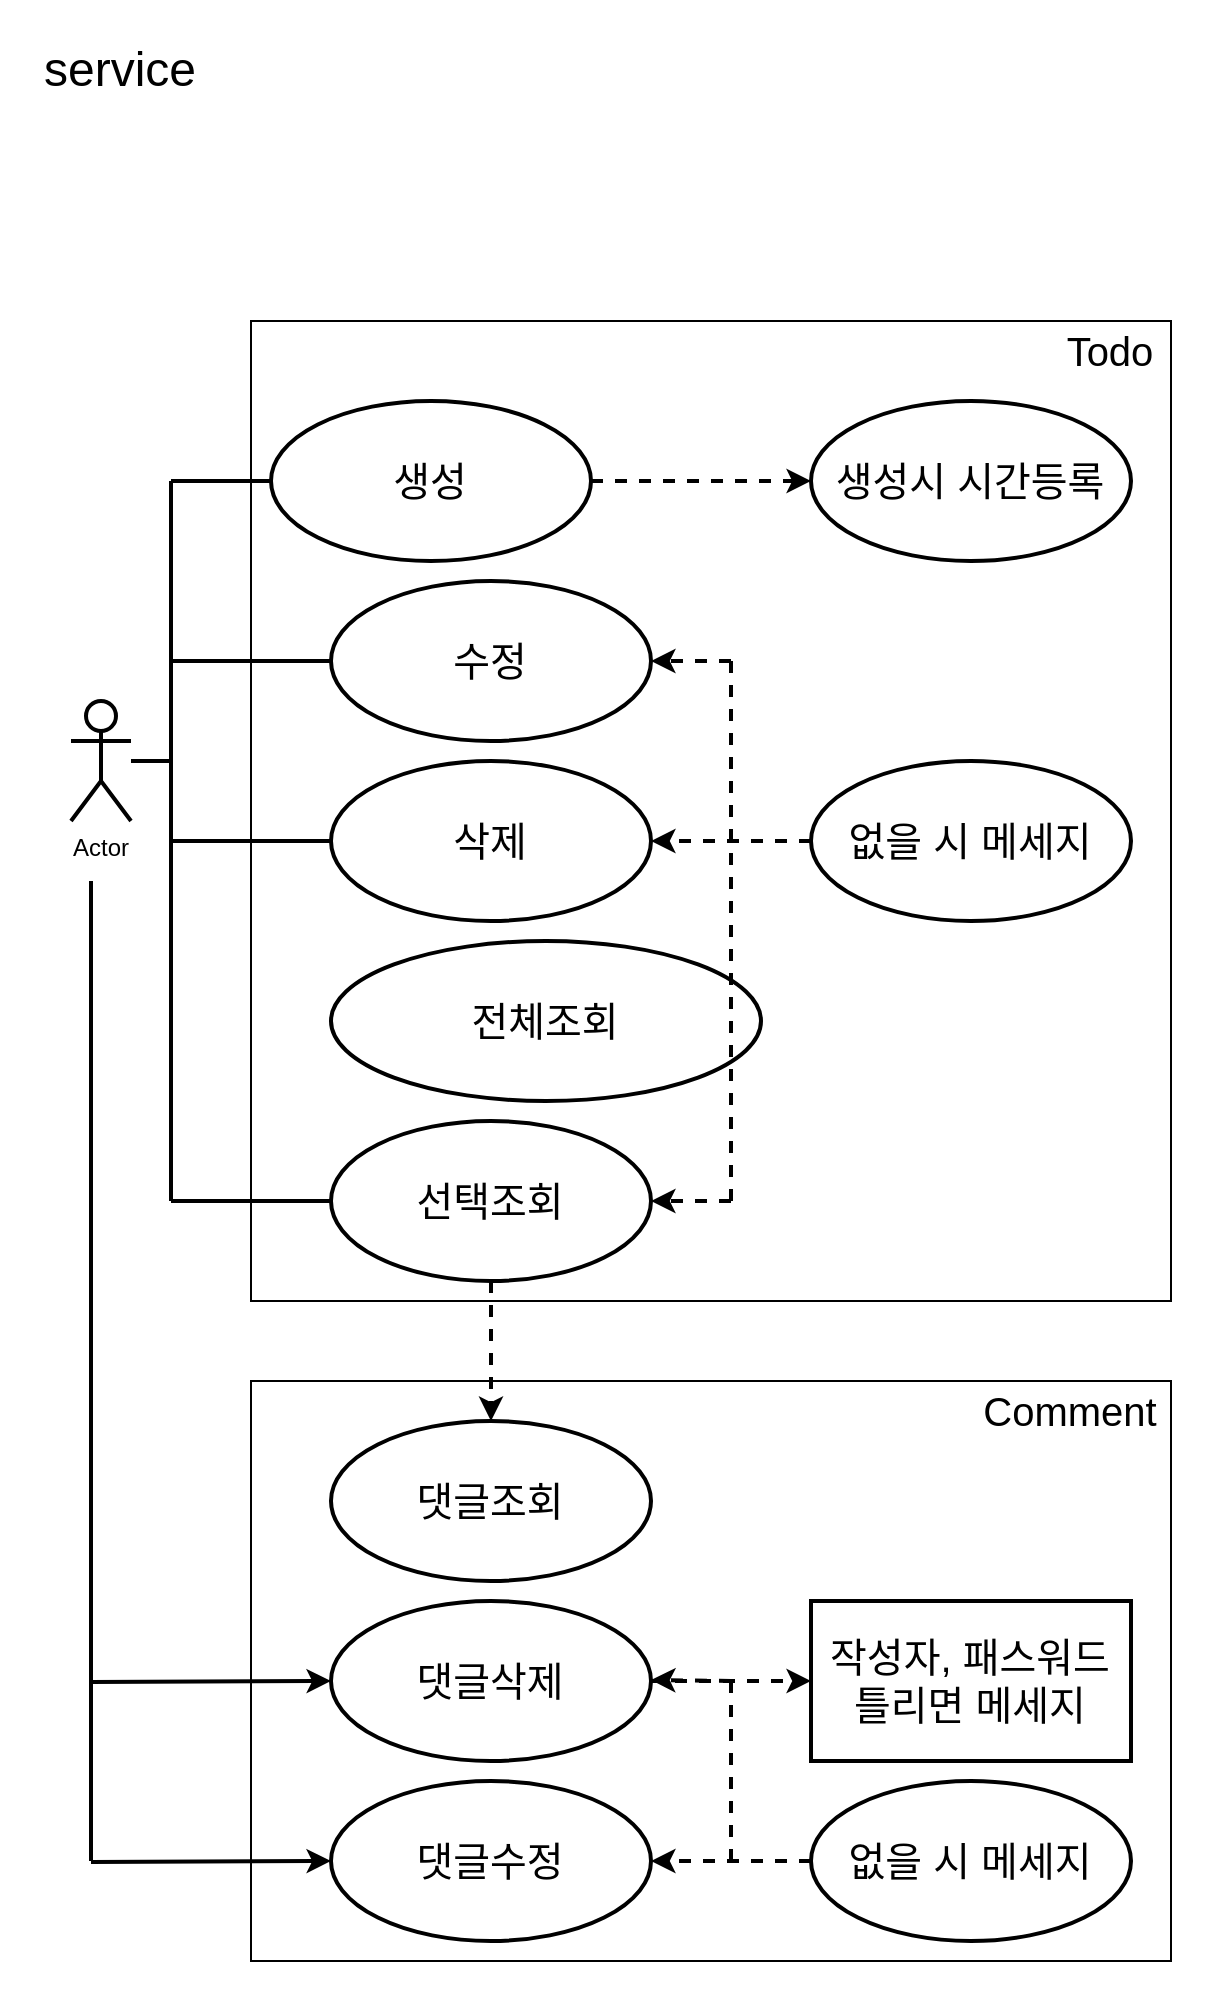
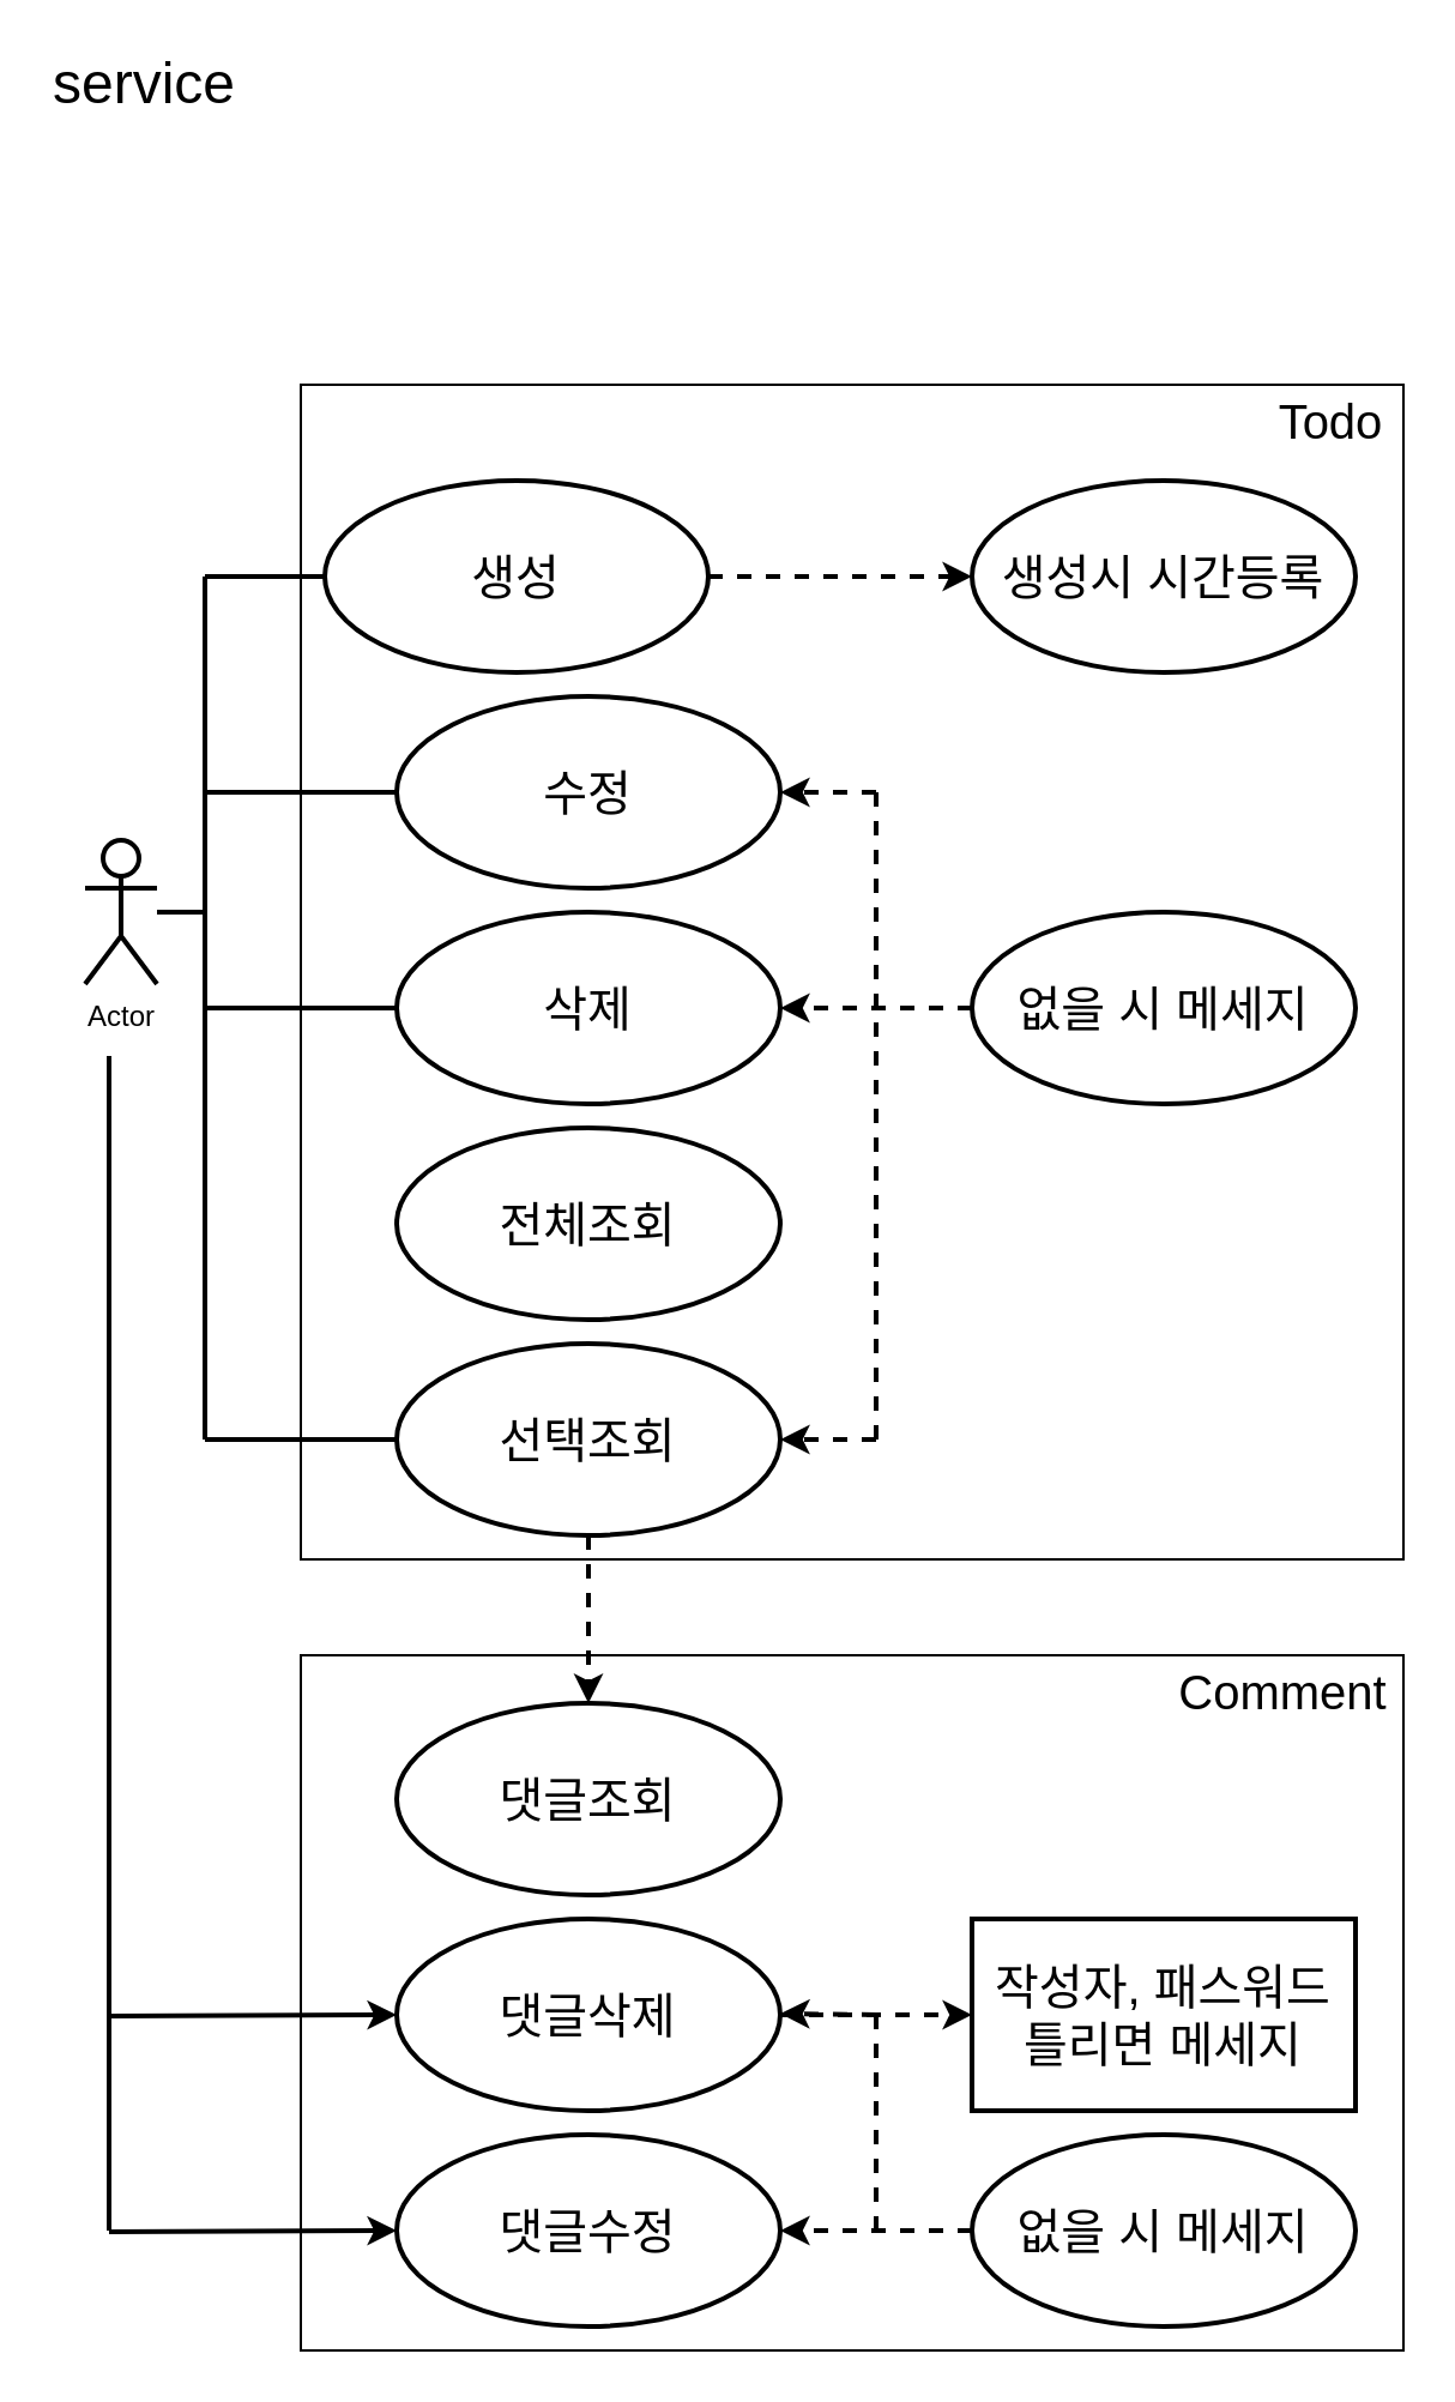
- <mxCell id="31" value="&lt;font style=&quot;font-size: 20px;&quot;&gt;전체조회&lt;/font&gt;" style="ellipse;whiteSpace=wrap;html=1;strokeWidth=2;" vertex="1" parent="1"><mxGeometry x="165" y="470" width="215" height="80" as="geometry" /></mxCell>
+ <mxCell id="31" value="&lt;font style=&quot;font-size: 20px;&quot;&gt;전체조회&lt;/font&gt;" style="ellipse;whiteSpace=wrap;html=1;strokeWidth=2;" vertex="1" parent="1"><mxGeometry x="165" y="470" width="160" height="80" as="geometry" /></mxCell>
